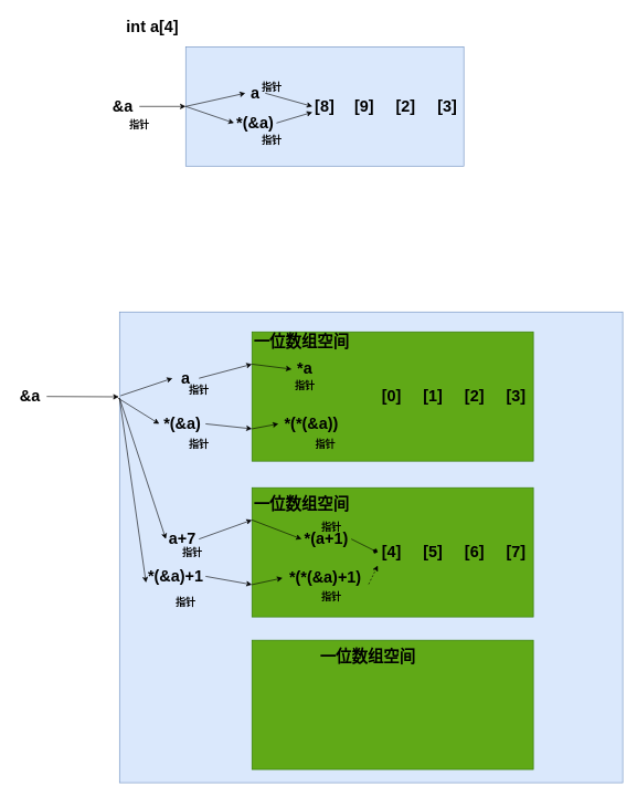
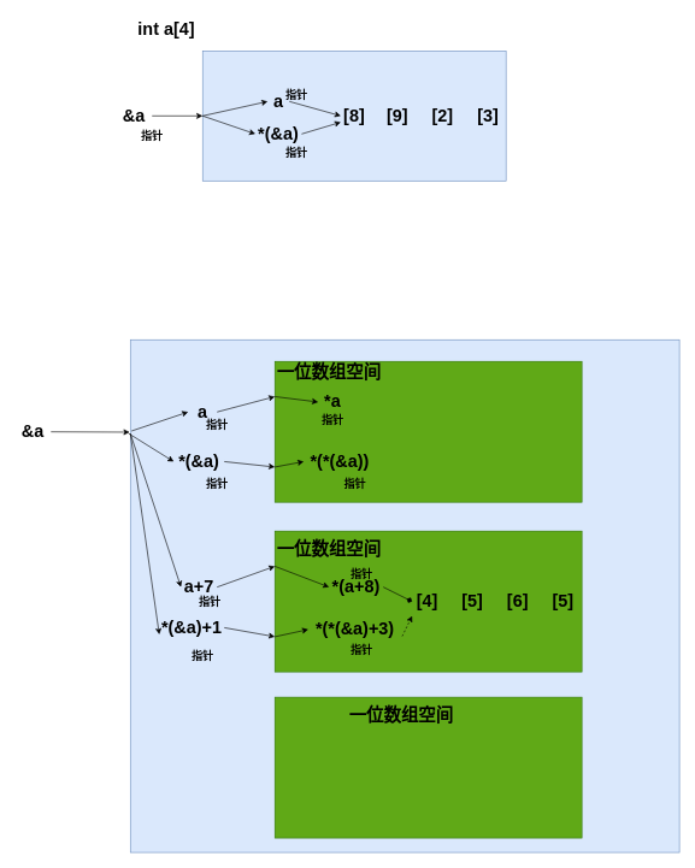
- <mxCell id="4" value="&lt;font style=&quot;font-size: 24px&quot;&gt;[0]&amp;nbsp; &amp;nbsp; &amp;nbsp;[1]&amp;nbsp; &amp;nbsp; &amp;nbsp;[2]&amp;nbsp; &amp;nbsp; &amp;nbsp;[3]&lt;/font&gt;" style="text;html=1;strokeColor=none;fillColor=none;align=center;verticalAlign=middle;whiteSpace=wrap;rounded=0;fontStyle=1" parent="1" vertex="1"><mxGeometry x="570" y="577.5" width="230" height="40" as="geometry" /></mxCell>
- <mxCell id="44" value="&lt;font style=&quot;font-size: 24px&quot;&gt;*(a+1)&lt;/font&gt;" style="text;html=1;strokeColor=none;fillColor=none;align=center;verticalAlign=middle;whiteSpace=wrap;rounded=0;fontStyle=1" vertex="1" parent="1"><mxGeometry x="455" y="800" width="75" height="25" as="geometry" /></mxCell>
+ <mxCell id="44" value="&lt;font style=&quot;font-size: 24px&quot;&gt;*(a+8)&lt;/font&gt;" style="text;html=1;strokeColor=none;fillColor=none;align=center;verticalAlign=middle;whiteSpace=wrap;rounded=0;fontStyle=1" vertex="1" parent="1"><mxGeometry x="455" y="800" width="75" height="25" as="geometry" /></mxCell>
- <mxCell id="8" value="&lt;font style=&quot;font-size: 24px&quot;&gt;[4]&amp;nbsp; &amp;nbsp; &amp;nbsp;[5]&amp;nbsp; &amp;nbsp; &amp;nbsp;[6]&amp;nbsp; &amp;nbsp; &amp;nbsp;[7]&lt;/font&gt;" style="text;html=1;strokeColor=none;fillColor=none;align=center;verticalAlign=middle;whiteSpace=wrap;rounded=0;fontStyle=1" parent="1" vertex="1"><mxGeometry x="570" y="812.5" width="230" height="40" as="geometry" /></mxCell>
+ <mxCell id="8" value="&lt;font style=&quot;font-size: 24px&quot;&gt;[4]&amp;nbsp; &amp;nbsp; &amp;nbsp;[5]&amp;nbsp; &amp;nbsp; &amp;nbsp;[6]&amp;nbsp; &amp;nbsp; &amp;nbsp;[5]&lt;/font&gt;" style="text;html=1;strokeColor=none;fillColor=none;align=center;verticalAlign=middle;whiteSpace=wrap;rounded=0;fontStyle=1" parent="1" vertex="1"><mxGeometry x="570" y="812.5" width="230" height="40" as="geometry" /></mxCell>
- <mxCell id="45" value="&lt;font style=&quot;font-size: 24px&quot;&gt;*(*(&amp;amp;a)+1)&lt;/font&gt;" style="text;html=1;strokeColor=none;fillColor=none;align=center;verticalAlign=middle;whiteSpace=wrap;rounded=0;fontStyle=1" vertex="1" parent="1"><mxGeometry x="426.25" y="852.5" width="130" height="37.5" as="geometry" /></mxCell>
+ <mxCell id="45" value="&lt;font style=&quot;font-size: 24px&quot;&gt;*(*(&amp;amp;a)+3)&lt;/font&gt;" style="text;html=1;strokeColor=none;fillColor=none;align=center;verticalAlign=middle;whiteSpace=wrap;rounded=0;fontStyle=1" vertex="1" parent="1"><mxGeometry x="426.25" y="852.5" width="130" height="37.5" as="geometry" /></mxCell>
